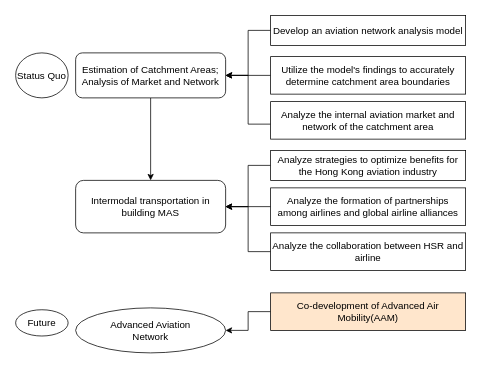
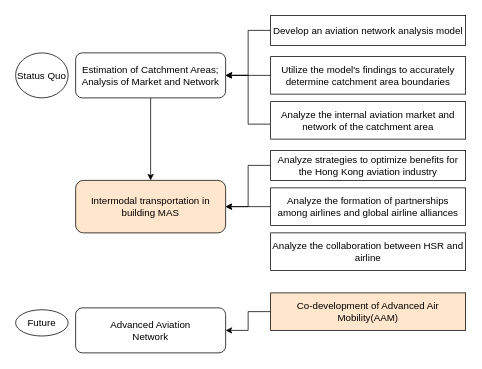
- <mxCell id="4" value="Intermodal transportation in building MAS" style="rounded=1;whiteSpace=wrap;html=1;fontSize=13;" parent="1" vertex="1"><mxGeometry x="100" y="240" width="200" height="70" as="geometry" /></mxCell>
+ <mxCell id="4" value="Intermodal transportation in building MAS" style="rounded=1;whiteSpace=wrap;html=1;fontSize=13;fillColor=#ffe6cc;" parent="1" vertex="1"><mxGeometry x="100" y="240" width="200" height="70" as="geometry" /></mxCell>
- <mxCell id="16" value="" style="edgeStyle=orthogonalEdgeStyle;rounded=0;orthogonalLoop=1;jettySize=auto;html=1;fontSize=13;" parent="1" source="17" target="4" edge="1"><mxGeometry relative="1" as="geometry" /></mxCell>
- <mxCell id="5" value="&lt;div style=&quot;font-size: 13px;&quot;&gt;Advanced Aviation&lt;/div&gt;&lt;div style=&quot;font-size: 13px;&quot;&gt;Network&lt;/div&gt;" style="ellipse;whiteSpace=wrap;html=1;fontSize=13;" parent="1" vertex="1"><mxGeometry x="100" y="410" width="200" height="60" as="geometry" /></mxCell>
+ <mxCell id="5" value="&lt;div style=&quot;font-size: 13px;&quot;&gt;Advanced Aviation&lt;/div&gt;&lt;div style=&quot;font-size: 13px;&quot;&gt;Network&lt;/div&gt;" style="rounded=1;whiteSpace=wrap;html=1;fontSize=13;" parent="1" vertex="1"><mxGeometry x="100" y="410" width="200" height="60" as="geometry" /></mxCell>
